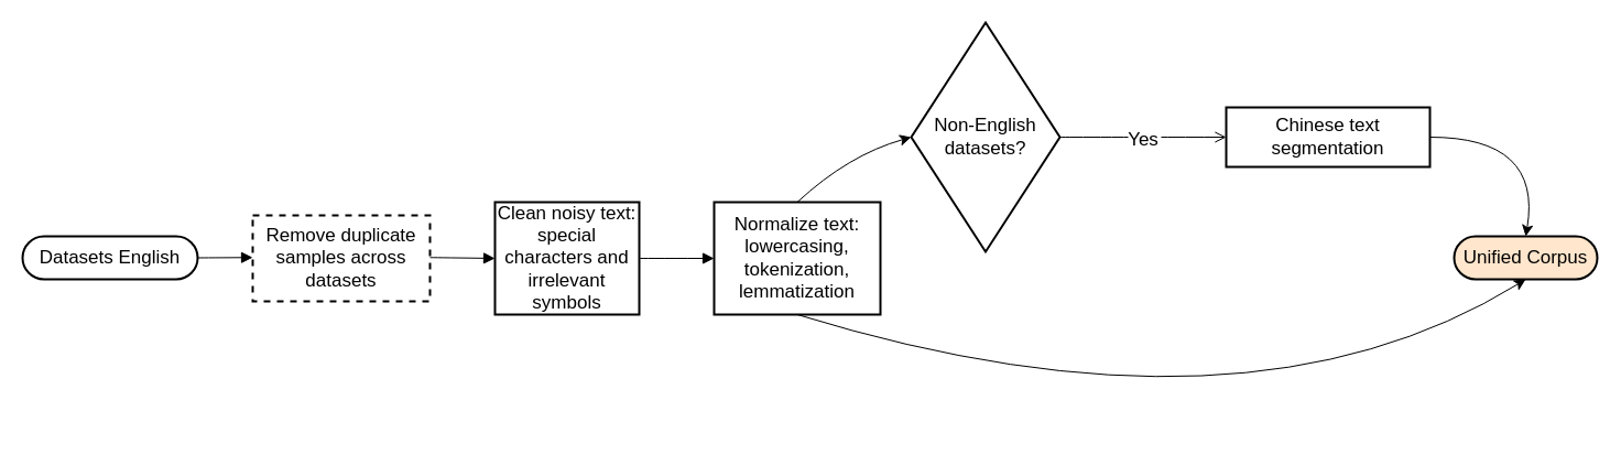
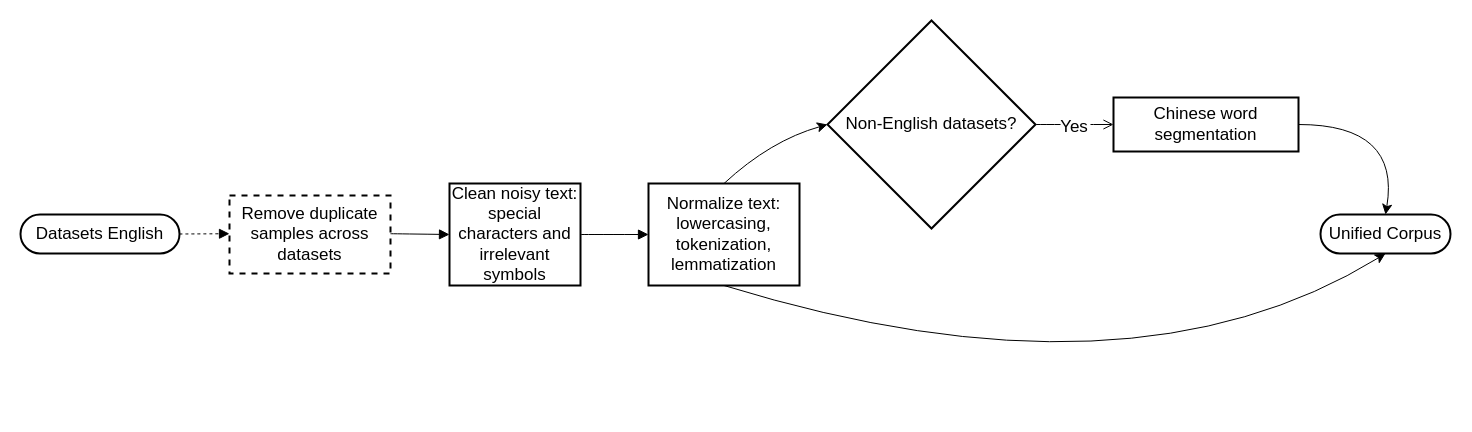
- <mxCell id="8" value="Non-English datasets?" style="rhombus;strokeWidth=2;whiteSpace=wrap;fontSize=17;" parent="1" vertex="1"><mxGeometry x="827" y="20" width="135" height="208" as="geometry" /></mxCell>
+ <mxCell id="8" value="Non-English datasets?" style="rhombus;strokeWidth=2;whiteSpace=wrap;fontSize=17;" parent="1" vertex="1"><mxGeometry x="827" y="20" width="208" height="208" as="geometry" /></mxCell>
- <mxCell id="10" value="Chinese text segmentation" style="whiteSpace=wrap;strokeWidth=2;fontSize=17;" parent="1" vertex="1"><mxGeometry x="1113" y="97" width="185" height="54" as="geometry" /></mxCell>
+ <mxCell id="10" value="Chinese word segmentation" style="whiteSpace=wrap;strokeWidth=2;fontSize=17;" parent="1" vertex="1"><mxGeometry x="1113" y="97" width="185" height="54" as="geometry" /></mxCell>
- <mxCell id="12" value="" style="curved=1;startArrow=none;endArrow=block;exitX=1;exitY=0.5;entryX=0;entryY=0.49;rounded=0;fontSize=17;startSize=8;endSize=8;" parent="1" source="2" target="3" edge="1"><mxGeometry relative="1" as="geometry"><Array as="points" /></mxGeometry></mxCell>
+ <mxCell id="12" value="" style="curved=1;startArrow=none;endArrow=block;exitX=1;exitY=0.5;entryX=0;entryY=0.49;rounded=0;fontSize=17;startSize=8;endSize=8;dashed=1;" parent="1" source="2" target="3" edge="1"><mxGeometry relative="1" as="geometry"><Array as="points" /></mxGeometry></mxCell>
- <mxCell id="11" value="Unified Corpus" style="rounded=1;whiteSpace=wrap;arcSize=50;strokeWidth=2;fontSize=17;fillColor=#ffe6cc;" parent="1" vertex="1"><mxGeometry x="1320" y="214" width="130" height="39" as="geometry" /></mxCell>
+ <mxCell id="11" value="Unified Corpus" style="rounded=1;whiteSpace=wrap;arcSize=50;strokeWidth=2;fontSize=17;" parent="1" vertex="1"><mxGeometry x="1320" y="214" width="130" height="39" as="geometry" /></mxCell>
